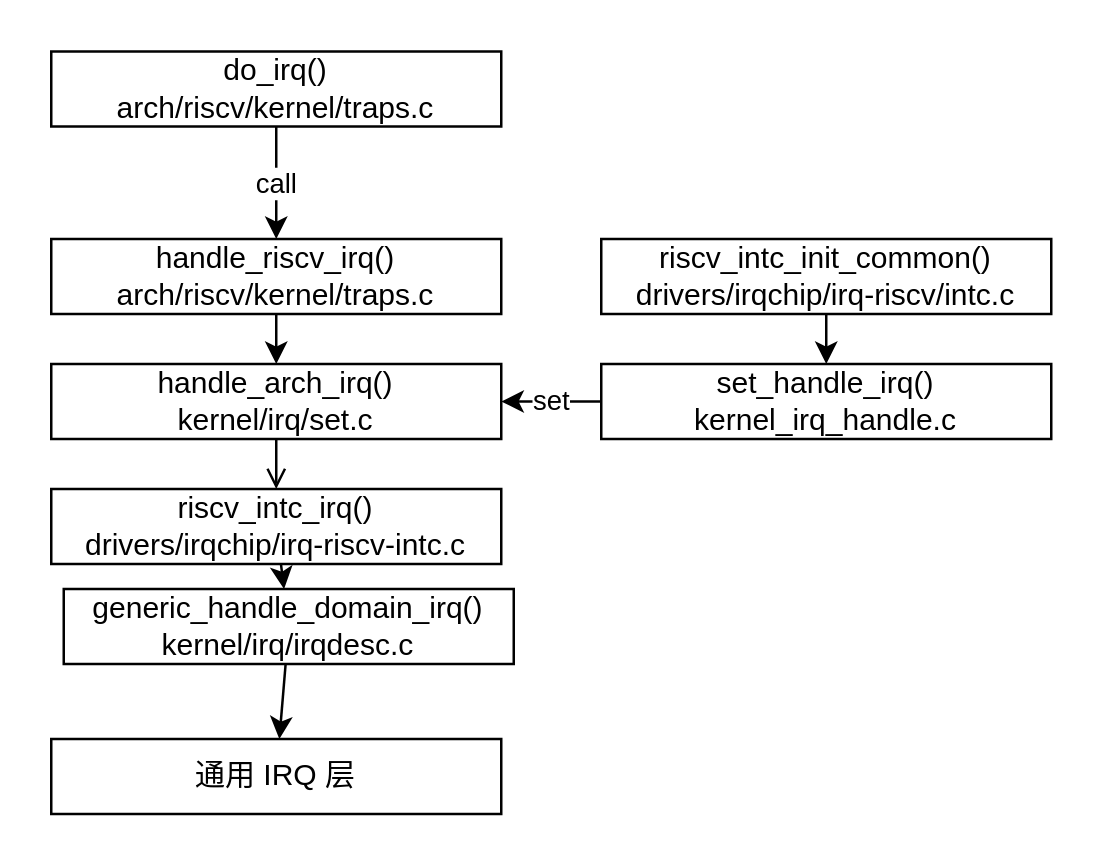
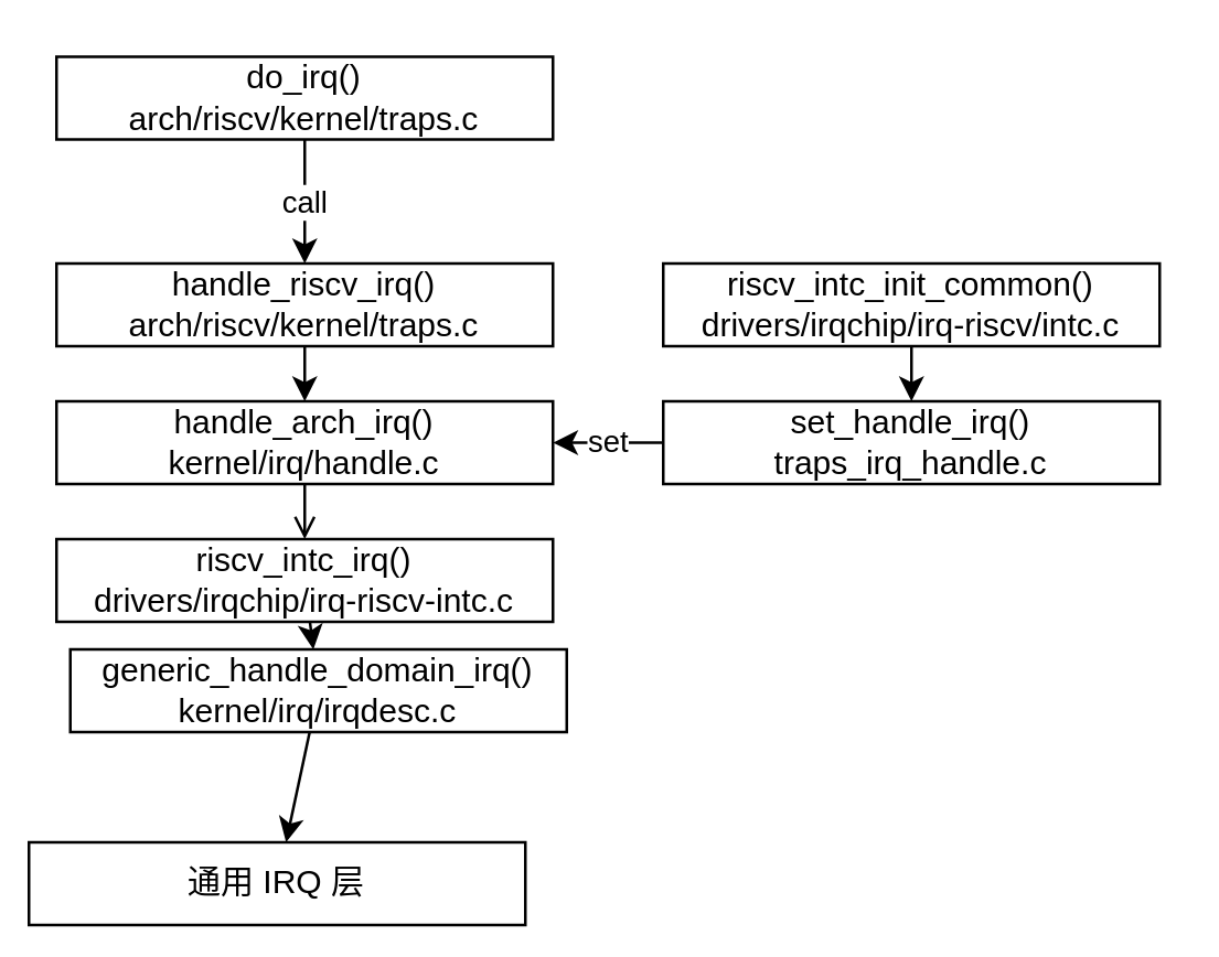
- <mxCell id="7" value="handle_arch_irq()&lt;div&gt;kernel/irq/set.c&lt;/div&gt;" style="rounded=0;whiteSpace=wrap;html=1;fontSize=12;" vertex="1" parent="1"><mxGeometry x="20" y="145" width="180" height="30" as="geometry" /></mxCell>
+ <mxCell id="7" value="handle_arch_irq()&lt;div&gt;kernel/irq/handle.c&lt;/div&gt;" style="rounded=0;whiteSpace=wrap;html=1;fontSize=12;" vertex="1" parent="1"><mxGeometry x="20" y="145" width="180" height="30" as="geometry" /></mxCell>
- <mxCell id="9" value="set_handle_irq()&lt;div&gt;kernel_irq_handle.c&lt;/div&gt;" style="rounded=0;whiteSpace=wrap;html=1;fontSize=12;" vertex="1" parent="1"><mxGeometry x="240" y="145" width="180" height="30" as="geometry" /></mxCell>
+ <mxCell id="9" value="set_handle_irq()&lt;div&gt;traps_irq_handle.c&lt;/div&gt;" style="rounded=0;whiteSpace=wrap;html=1;fontSize=12;" vertex="1" parent="1"><mxGeometry x="240" y="145" width="180" height="30" as="geometry" /></mxCell>
- <mxCell id="16" value="通用 IRQ 层" style="rounded=0;whiteSpace=wrap;html=1;fontSize=12;" vertex="1" parent="1"><mxGeometry x="20" y="295" width="180" height="30" as="geometry" /></mxCell>
+ <mxCell id="16" value="通用 IRQ 层" style="rounded=0;whiteSpace=wrap;html=1;fontSize=12;" vertex="1" parent="1"><mxGeometry x="10" y="305" width="180" height="30" as="geometry" /></mxCell>
